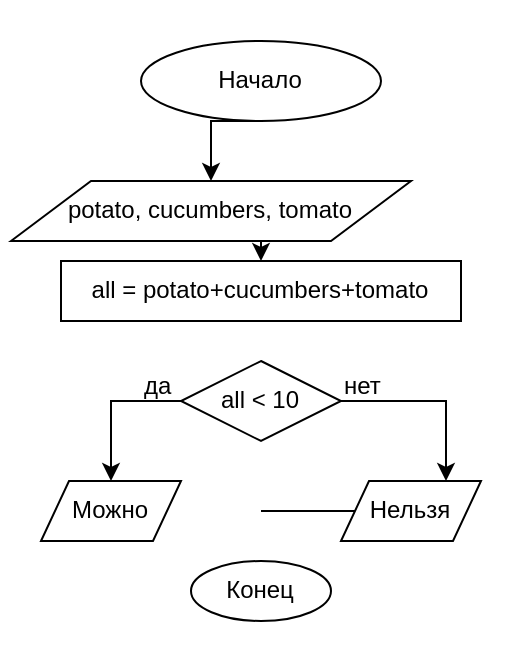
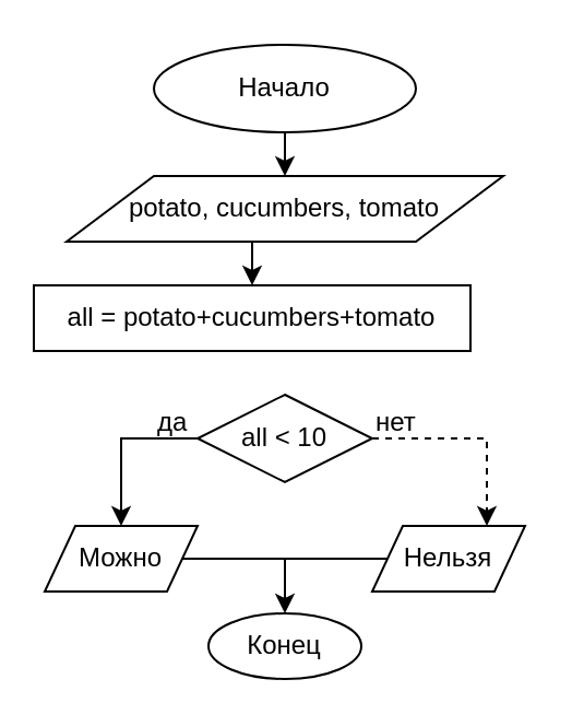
- <mxCell id="5" value="potato, cucumbers, tomato" style="shape=parallelogram;perimeter=parallelogramPerimeter;whiteSpace=wrap;html=1;" vertex="1" parent="1"><mxGeometry x="5" y="90" width="200" height="30" as="geometry" /></mxCell>
+ <mxCell id="5" value="potato, cucumbers, tomato" style="shape=parallelogram;perimeter=parallelogramPerimeter;whiteSpace=wrap;html=1;" vertex="1" parent="1"><mxGeometry x="30" y="80" width="200" height="30" as="geometry" /></mxCell>
- <mxCell id="6" value="all = potato+cucumbers+tomato" style="rounded=0;whiteSpace=wrap;html=1;" vertex="1" parent="1"><mxGeometry x="30" y="130" width="200" height="30" as="geometry" /></mxCell>
+ <mxCell id="6" value="all = potato+cucumbers+tomato" style="rounded=0;whiteSpace=wrap;html=1;" vertex="1" parent="1"><mxGeometry x="15" y="130" width="200" height="30" as="geometry" /></mxCell>
- <mxCell id="8" style="edgeStyle=orthogonalEdgeStyle;rounded=0;orthogonalLoop=1;jettySize=auto;html=1;exitX=1;exitY=0.5;exitDx=0;exitDy=0;entryX=0.75;entryY=0;entryDx=0;entryDy=0;" edge="1" parent="1" source="9" target="12"><mxGeometry relative="1" as="geometry" /></mxCell>
+ <mxCell id="8" style="edgeStyle=orthogonalEdgeStyle;rounded=0;orthogonalLoop=1;jettySize=auto;html=1;exitX=1;exitY=0.5;exitDx=0;exitDy=0;entryX=0.75;entryY=0;entryDx=0;entryDy=0;dashed=1;" edge="1" parent="1" source="9" target="12"><mxGeometry relative="1" as="geometry" /></mxCell>
+ <mxCell id="10" style="edgeStyle=orthogonalEdgeStyle;rounded=0;orthogonalLoop=1;jettySize=auto;html=1;exitX=1;exitY=0.5;exitDx=0;exitDy=0;entryX=0.5;entryY=0;entryDx=0;entryDy=0;" edge="1" parent="1" source="11" target="15"><mxGeometry relative="1" as="geometry" /></mxCell>
